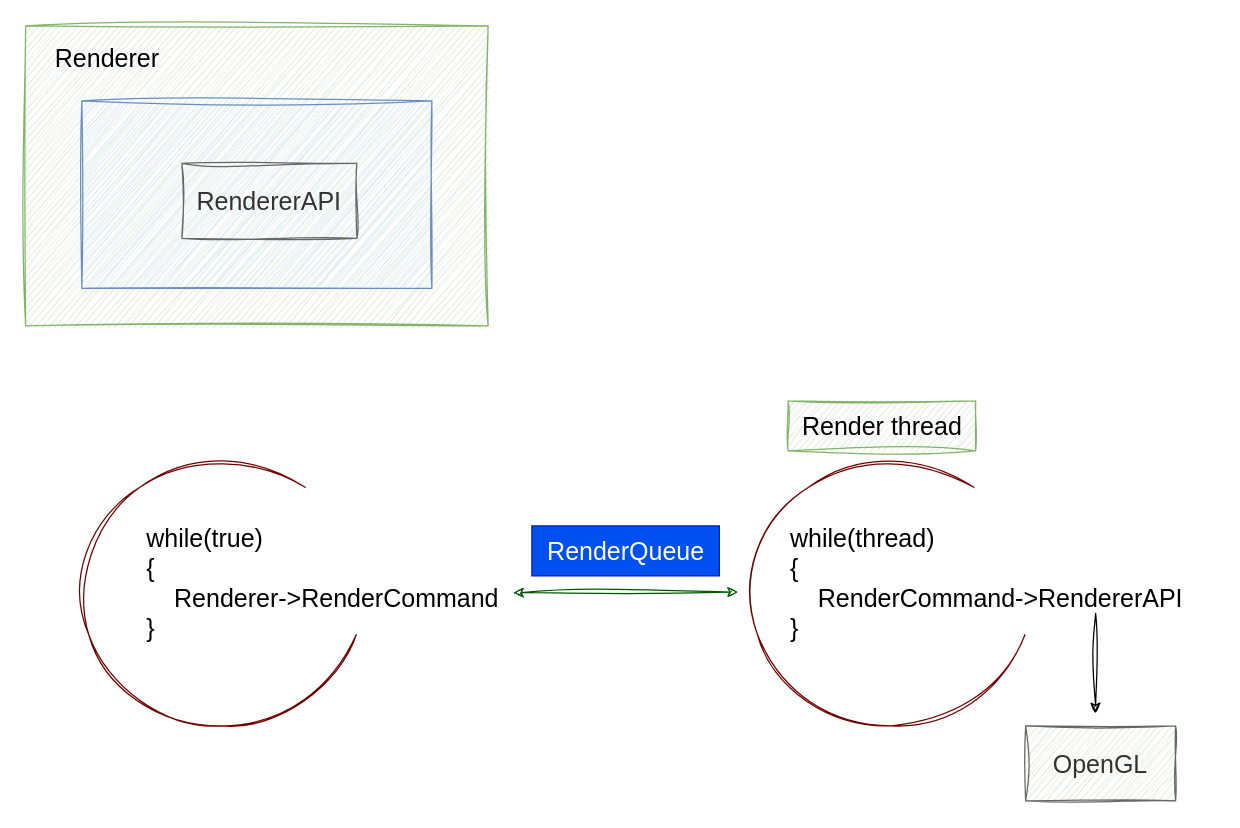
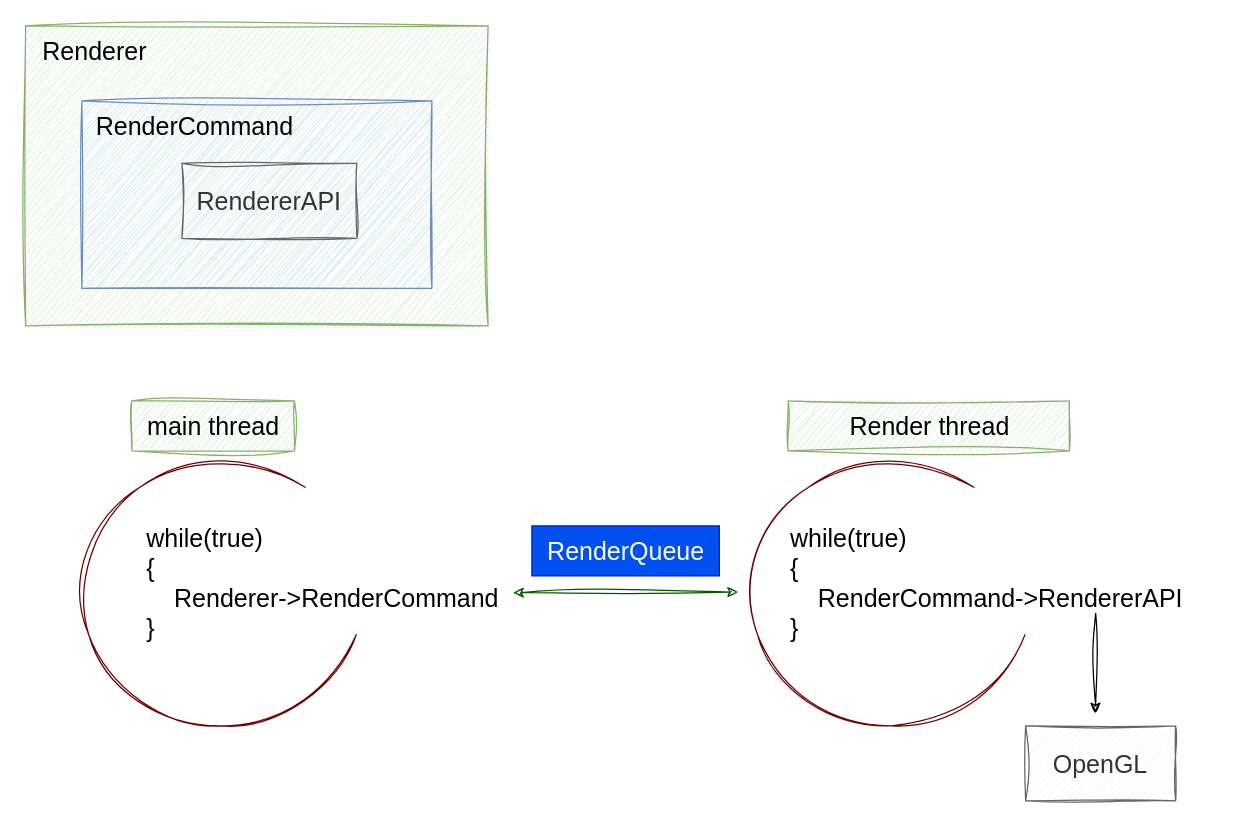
- <mxCell id="3" value="Renderer" style="text;html=1;align=center;verticalAlign=middle;resizable=0;points=[];autosize=1;strokeColor=none;fillColor=none;fontSize=20;fontFamily=Helvetica;fontColor=default;" vertex="1" parent="1"><mxGeometry x="30" y="25" width="110" height="40" as="geometry" /></mxCell>
+ <mxCell id="3" value="Renderer" style="text;html=1;align=center;verticalAlign=middle;resizable=0;points=[];autosize=1;strokeColor=none;fillColor=none;fontSize=20;fontFamily=Helvetica;fontColor=default;" vertex="1" parent="1"><mxGeometry x="20" y="20" width="110" height="40" as="geometry" /></mxCell>
+ <mxCell id="5" value="&lt;font face=&quot;Helvetica&quot;&gt;RenderCommand&lt;/font&gt;" style="text;html=1;align=center;verticalAlign=middle;resizable=0;points=[];autosize=1;strokeColor=none;fillColor=none;fontSize=20;fontFamily=Architects Daughter;fontColor=default;" vertex="1" parent="1"><mxGeometry x="65" y="80" width="180" height="40" as="geometry" /></mxCell>
+ <mxCell id="9" value="main thread" style="text;html=1;align=center;verticalAlign=middle;resizable=0;points=[];autosize=1;strokeColor=#82b366;fillColor=#d5e8d4;fontSize=20;fontFamily=Helvetica;sketch=1;curveFitting=1;jiggle=2;" vertex="1" parent="1"><mxGeometry x="105" y="320" width="130" height="40" as="geometry" /></mxCell>
- <mxCell id="12" value="Render thread" style="text;html=1;align=center;verticalAlign=middle;resizable=0;points=[];autosize=1;strokeColor=#82b366;fillColor=#d5e8d4;fontSize=20;fontFamily=Helvetica;sketch=1;curveFitting=1;jiggle=2;" vertex="1" parent="1"><mxGeometry x="630" y="320" width="150" height="40" as="geometry" /></mxCell>
+ <mxCell id="12" value="Render thread" style="text;html=1;align=center;verticalAlign=middle;resizable=0;points=[];autosize=1;strokeColor=#82b366;fillColor=#d5e8d4;fontSize=20;fontFamily=Helvetica;sketch=1;curveFitting=1;jiggle=2;" vertex="1" parent="1"><mxGeometry x="630" y="320" width="225" height="40" as="geometry" /></mxCell>
- <mxCell id="11" value="&lt;font&gt;while(thread)&lt;br&gt;{&lt;br&gt;&lt;/font&gt;&amp;nbsp; &amp;nbsp; RenderCommand-&amp;gt;RendererAPI&lt;font&gt;&lt;br&gt;}&lt;/font&gt;" style="text;html=1;align=left;verticalAlign=middle;resizable=0;points=[];autosize=1;strokeColor=none;fillColor=none;fontSize=20;fontFamily=Helvetica;fontColor=default;" vertex="1" parent="1"><mxGeometry x="630" y="410" width="340" height="110" as="geometry" /></mxCell>
+ <mxCell id="11" value="&lt;font&gt;while(true)&lt;br&gt;{&lt;br&gt;&lt;/font&gt;&amp;nbsp; &amp;nbsp; RenderCommand-&amp;gt;RendererAPI&lt;font&gt;&lt;br&gt;}&lt;/font&gt;" style="text;html=1;align=left;verticalAlign=middle;resizable=0;points=[];autosize=1;strokeColor=none;fillColor=none;fontSize=20;fontFamily=Helvetica;fontColor=default;" vertex="1" parent="1"><mxGeometry x="630" y="410" width="340" height="110" as="geometry" /></mxCell>
- <mxCell id="16" value="&lt;font face=&quot;Helvetica&quot;&gt;OpenGL&lt;/font&gt;" style="whiteSpace=wrap;html=1;sketch=1;hachureGap=4;jiggle=2;curveFitting=1;fontFamily=Architects Daughter;fontSource=https%3A%2F%2Ffonts.googleapis.com%2Fcss%3Ffamily%3DArchitects%2BDaughter;fontSize=20;fillColor=#d5e8d4;fontColor=#333333;strokeColor=#666666;" vertex="1" parent="1"><mxGeometry x="820" y="580" width="120" height="60" as="geometry" /></mxCell>
+ <mxCell id="16" value="&lt;font face=&quot;Helvetica&quot;&gt;OpenGL&lt;/font&gt;" style="whiteSpace=wrap;html=1;sketch=1;hachureGap=4;jiggle=2;curveFitting=1;fontFamily=Architects Daughter;fontSource=https%3A%2F%2Ffonts.googleapis.com%2Fcss%3Ffamily%3DArchitects%2BDaughter;fontSize=20;fillColor=#f5f5f5;fontColor=#333333;strokeColor=#666666;" vertex="1" parent="1"><mxGeometry x="820" y="580" width="120" height="60" as="geometry" /></mxCell>
